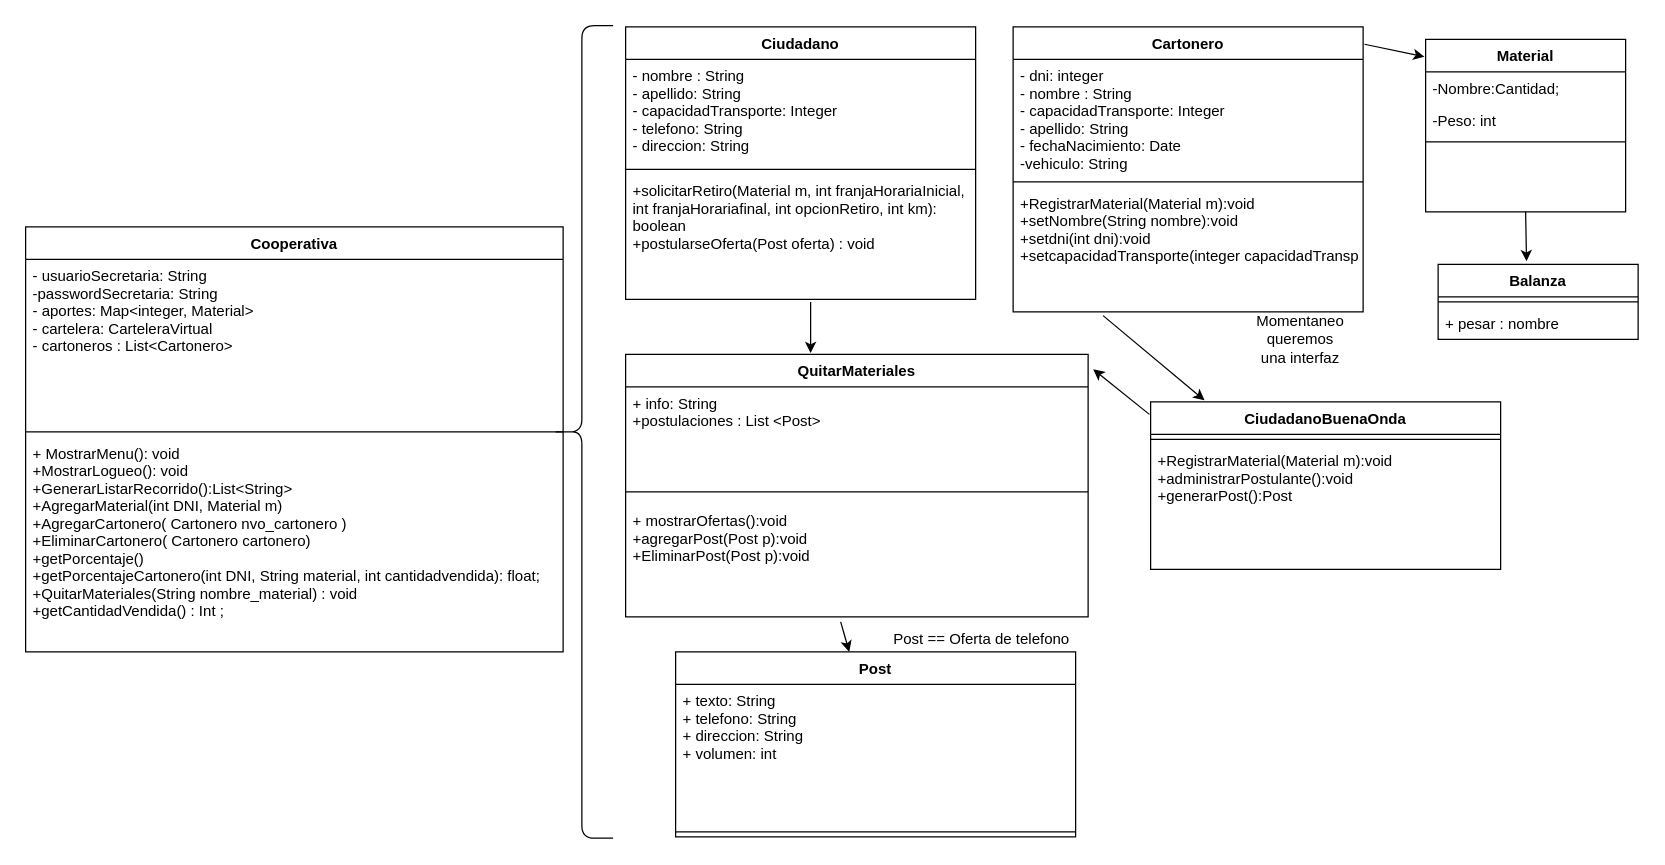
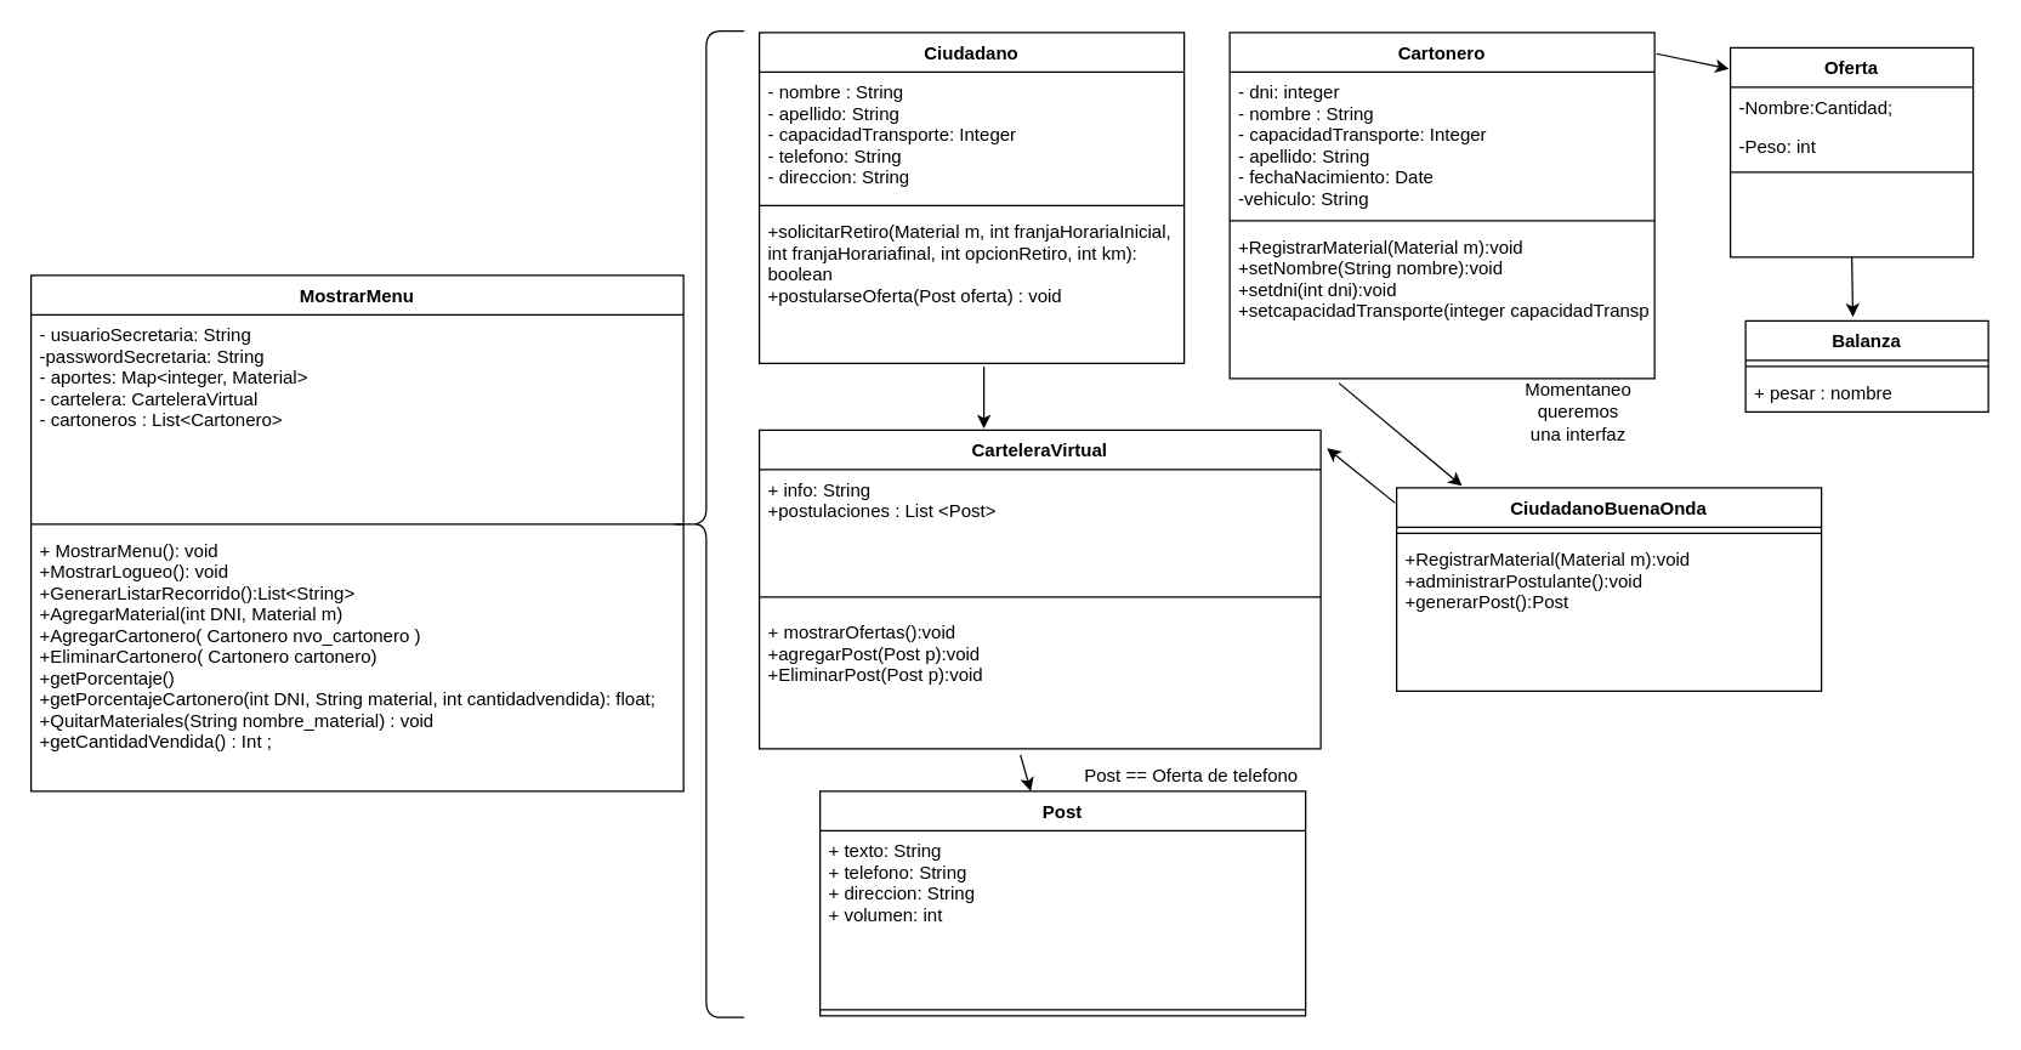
- <mxCell id="2" value="Material" style="swimlane;fontStyle=1;align=center;verticalAlign=top;childLayout=stackLayout;horizontal=1;startSize=26;horizontalStack=0;resizeParent=1;resizeLast=0;collapsible=1;marginBottom=0;rounded=0;shadow=0;strokeWidth=1;" parent="1" vertex="1"><mxGeometry x="1140" y="31" width="160" height="138" as="geometry"><mxRectangle x="230" y="140" width="160" height="26" as="alternateBounds" /></mxGeometry></mxCell>
+ <mxCell id="2" value="Oferta" style="swimlane;fontStyle=1;align=center;verticalAlign=top;childLayout=stackLayout;horizontal=1;startSize=26;horizontalStack=0;resizeParent=1;resizeLast=0;collapsible=1;marginBottom=0;rounded=0;shadow=0;strokeWidth=1;" parent="1" vertex="1"><mxGeometry x="1140" y="31" width="160" height="138" as="geometry"><mxRectangle x="230" y="140" width="160" height="26" as="alternateBounds" /></mxGeometry></mxCell>
- <mxCell id="6" value="Cooperativa" style="swimlane;fontStyle=1;align=center;verticalAlign=top;childLayout=stackLayout;horizontal=1;startSize=26;horizontalStack=0;resizeParent=1;resizeParentMax=0;resizeLast=0;collapsible=1;marginBottom=0;" parent="1" vertex="1"><mxGeometry x="20" y="181" width="430" height="340" as="geometry" /></mxCell>
+ <mxCell id="6" value="MostrarMenu" style="swimlane;fontStyle=1;align=center;verticalAlign=top;childLayout=stackLayout;horizontal=1;startSize=26;horizontalStack=0;resizeParent=1;resizeParentMax=0;resizeLast=0;collapsible=1;marginBottom=0;" parent="1" vertex="1"><mxGeometry x="20" y="181" width="430" height="340" as="geometry" /></mxCell>
- <mxCell id="22" value="QuitarMateriales" style="swimlane;fontStyle=1;align=center;verticalAlign=top;childLayout=stackLayout;horizontal=1;startSize=26;horizontalStack=0;resizeParent=1;resizeParentMax=0;resizeLast=0;collapsible=1;marginBottom=0;" parent="1" vertex="1"><mxGeometry x="500" y="283" width="370" height="210" as="geometry" /></mxCell>
+ <mxCell id="22" value="CarteleraVirtual" style="swimlane;fontStyle=1;align=center;verticalAlign=top;childLayout=stackLayout;horizontal=1;startSize=26;horizontalStack=0;resizeParent=1;resizeParentMax=0;resizeLast=0;collapsible=1;marginBottom=0;" parent="1" vertex="1"><mxGeometry x="500" y="283" width="370" height="210" as="geometry" /></mxCell>
